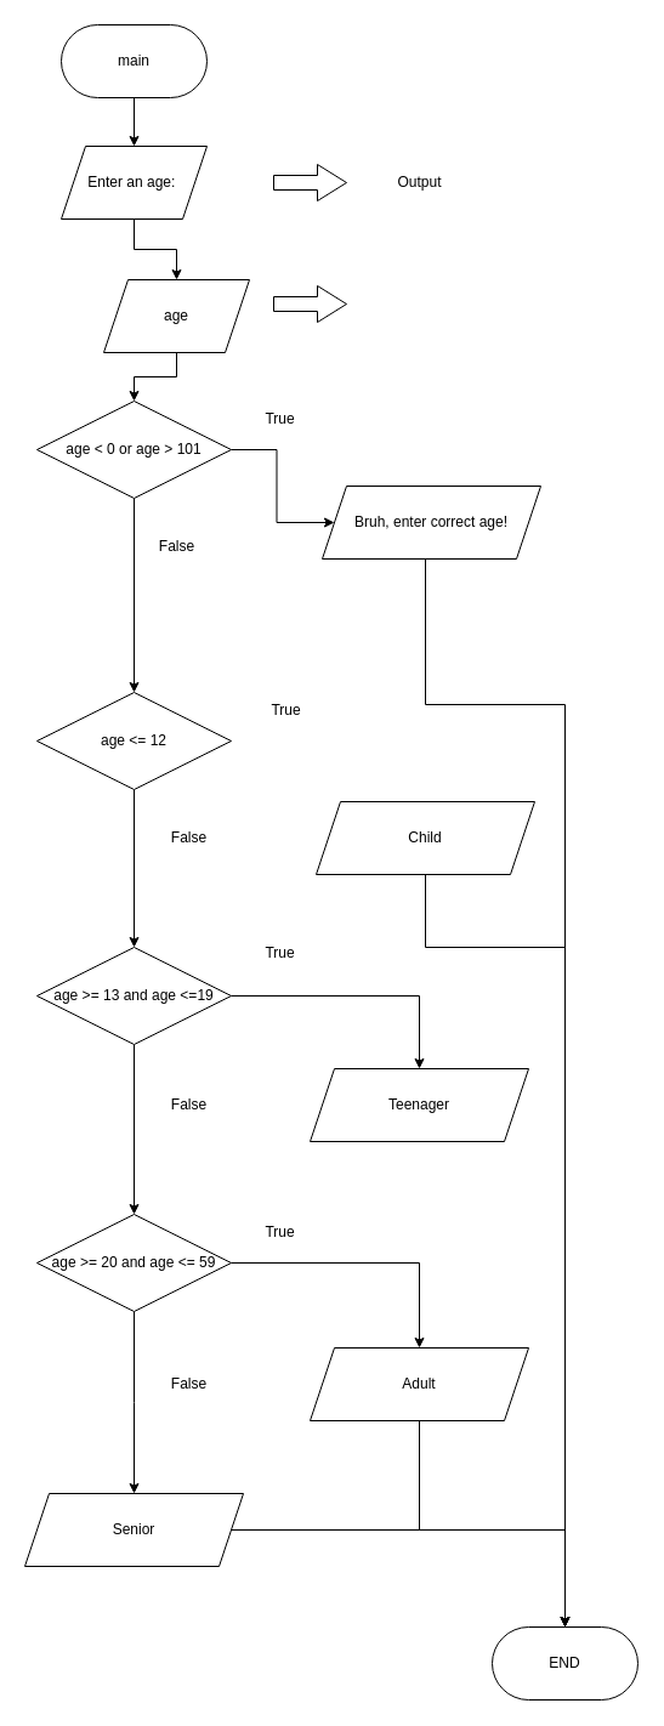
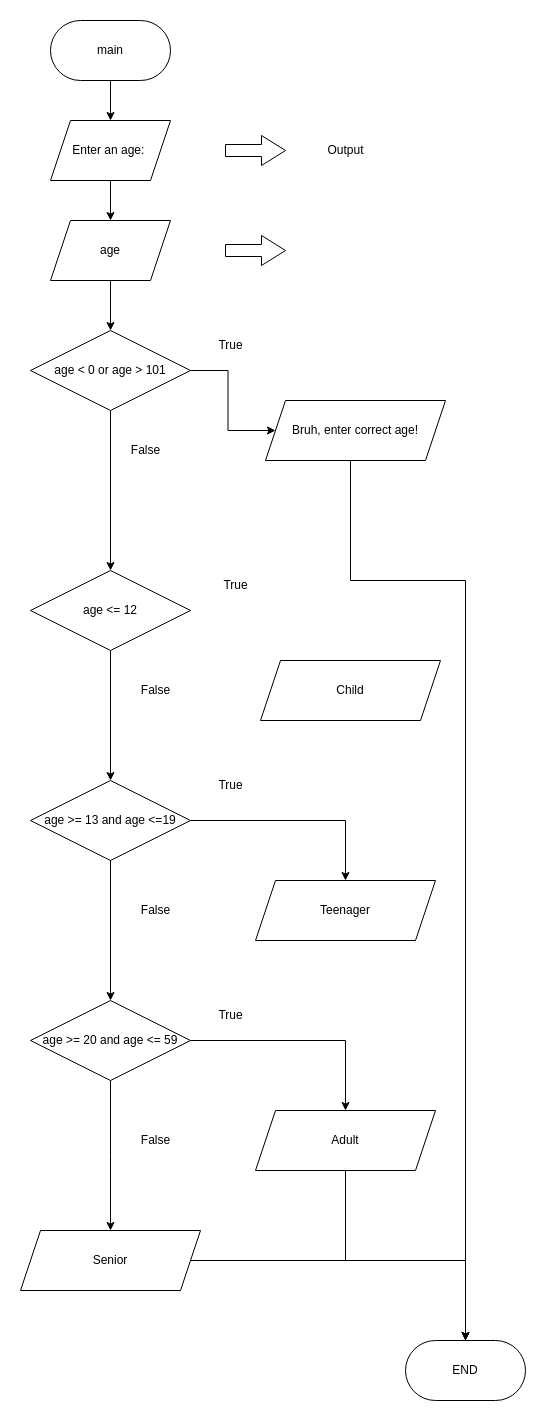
- <mxCell id="7" value="age" style="shape=parallelogram;perimeter=parallelogramPerimeter;whiteSpace=wrap;html=1;fixedSize=1;" parent="1" vertex="1"><mxGeometry x="85" y="230" width="120" height="60" as="geometry" /></mxCell>
+ <mxCell id="7" value="age" style="shape=parallelogram;perimeter=parallelogramPerimeter;whiteSpace=wrap;html=1;fixedSize=1;" parent="1" vertex="1"><mxGeometry x="50" y="220" width="120" height="60" as="geometry" /></mxCell>
- <mxCell id="18" style="edgeStyle=orthogonalEdgeStyle;rounded=0;orthogonalLoop=1;jettySize=auto;html=1;entryX=0.5;entryY=0;entryDx=0;entryDy=0;" edge="1" parent="1" source="19" target="37"><mxGeometry relative="1" as="geometry"><Array as="points"><mxPoint x="350" y="780" /><mxPoint x="465" y="780" /></Array></mxGeometry></mxCell>
